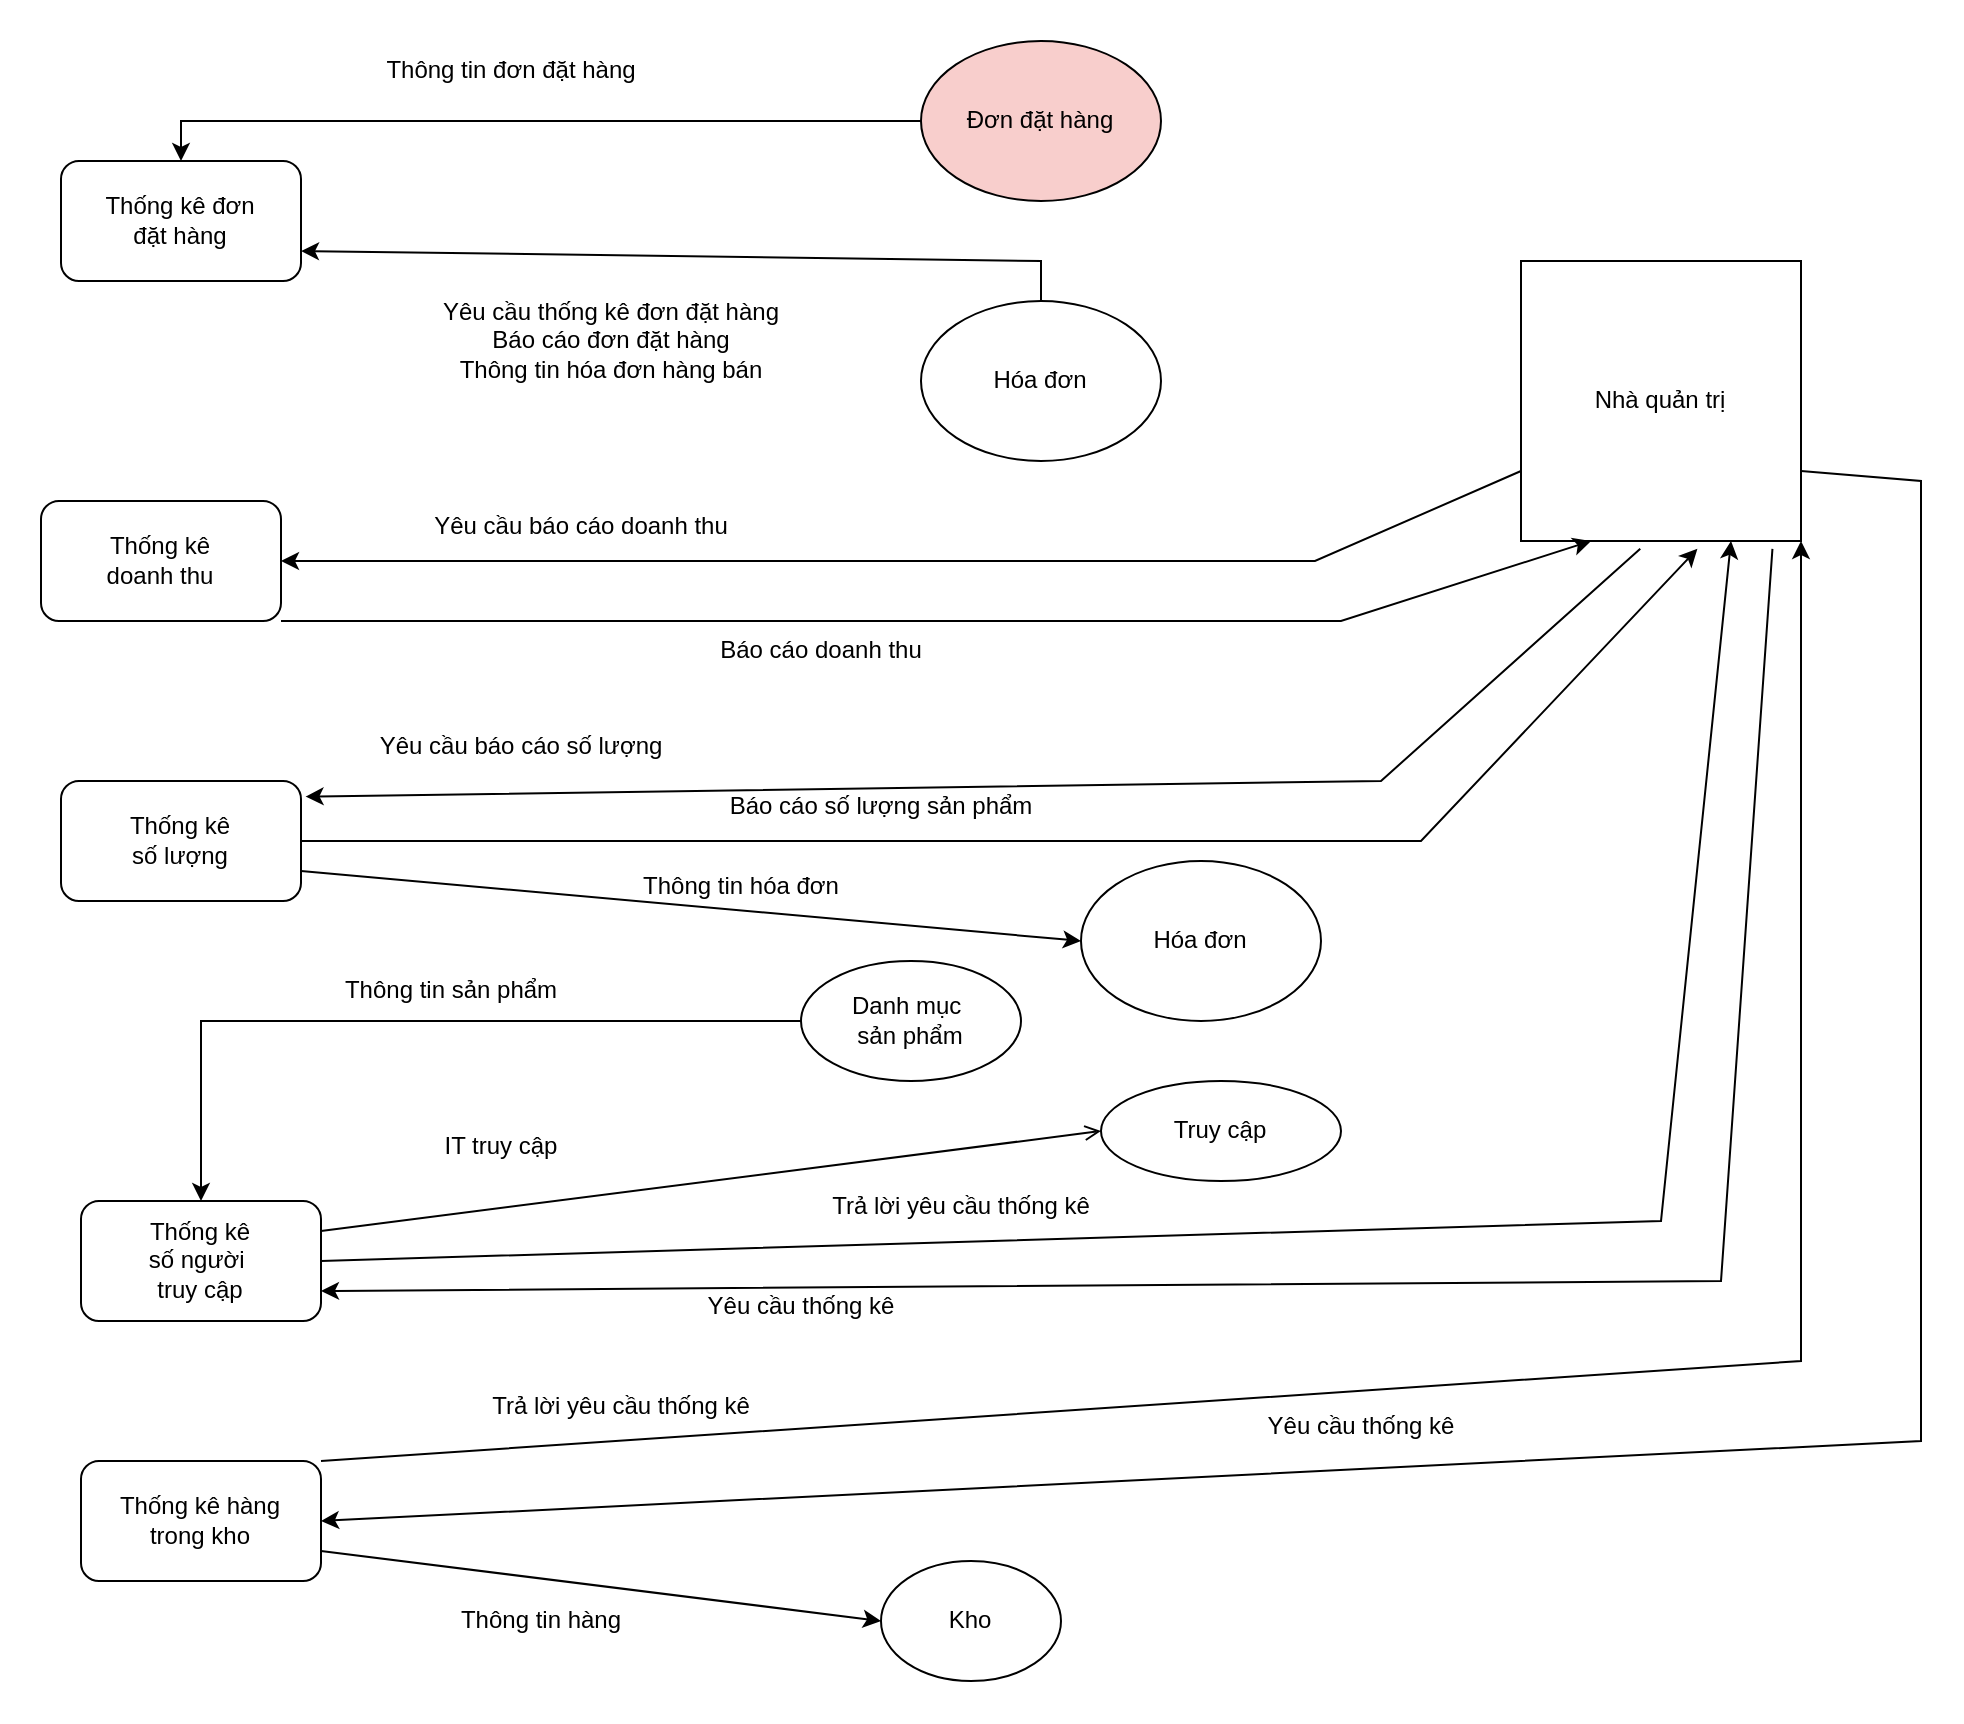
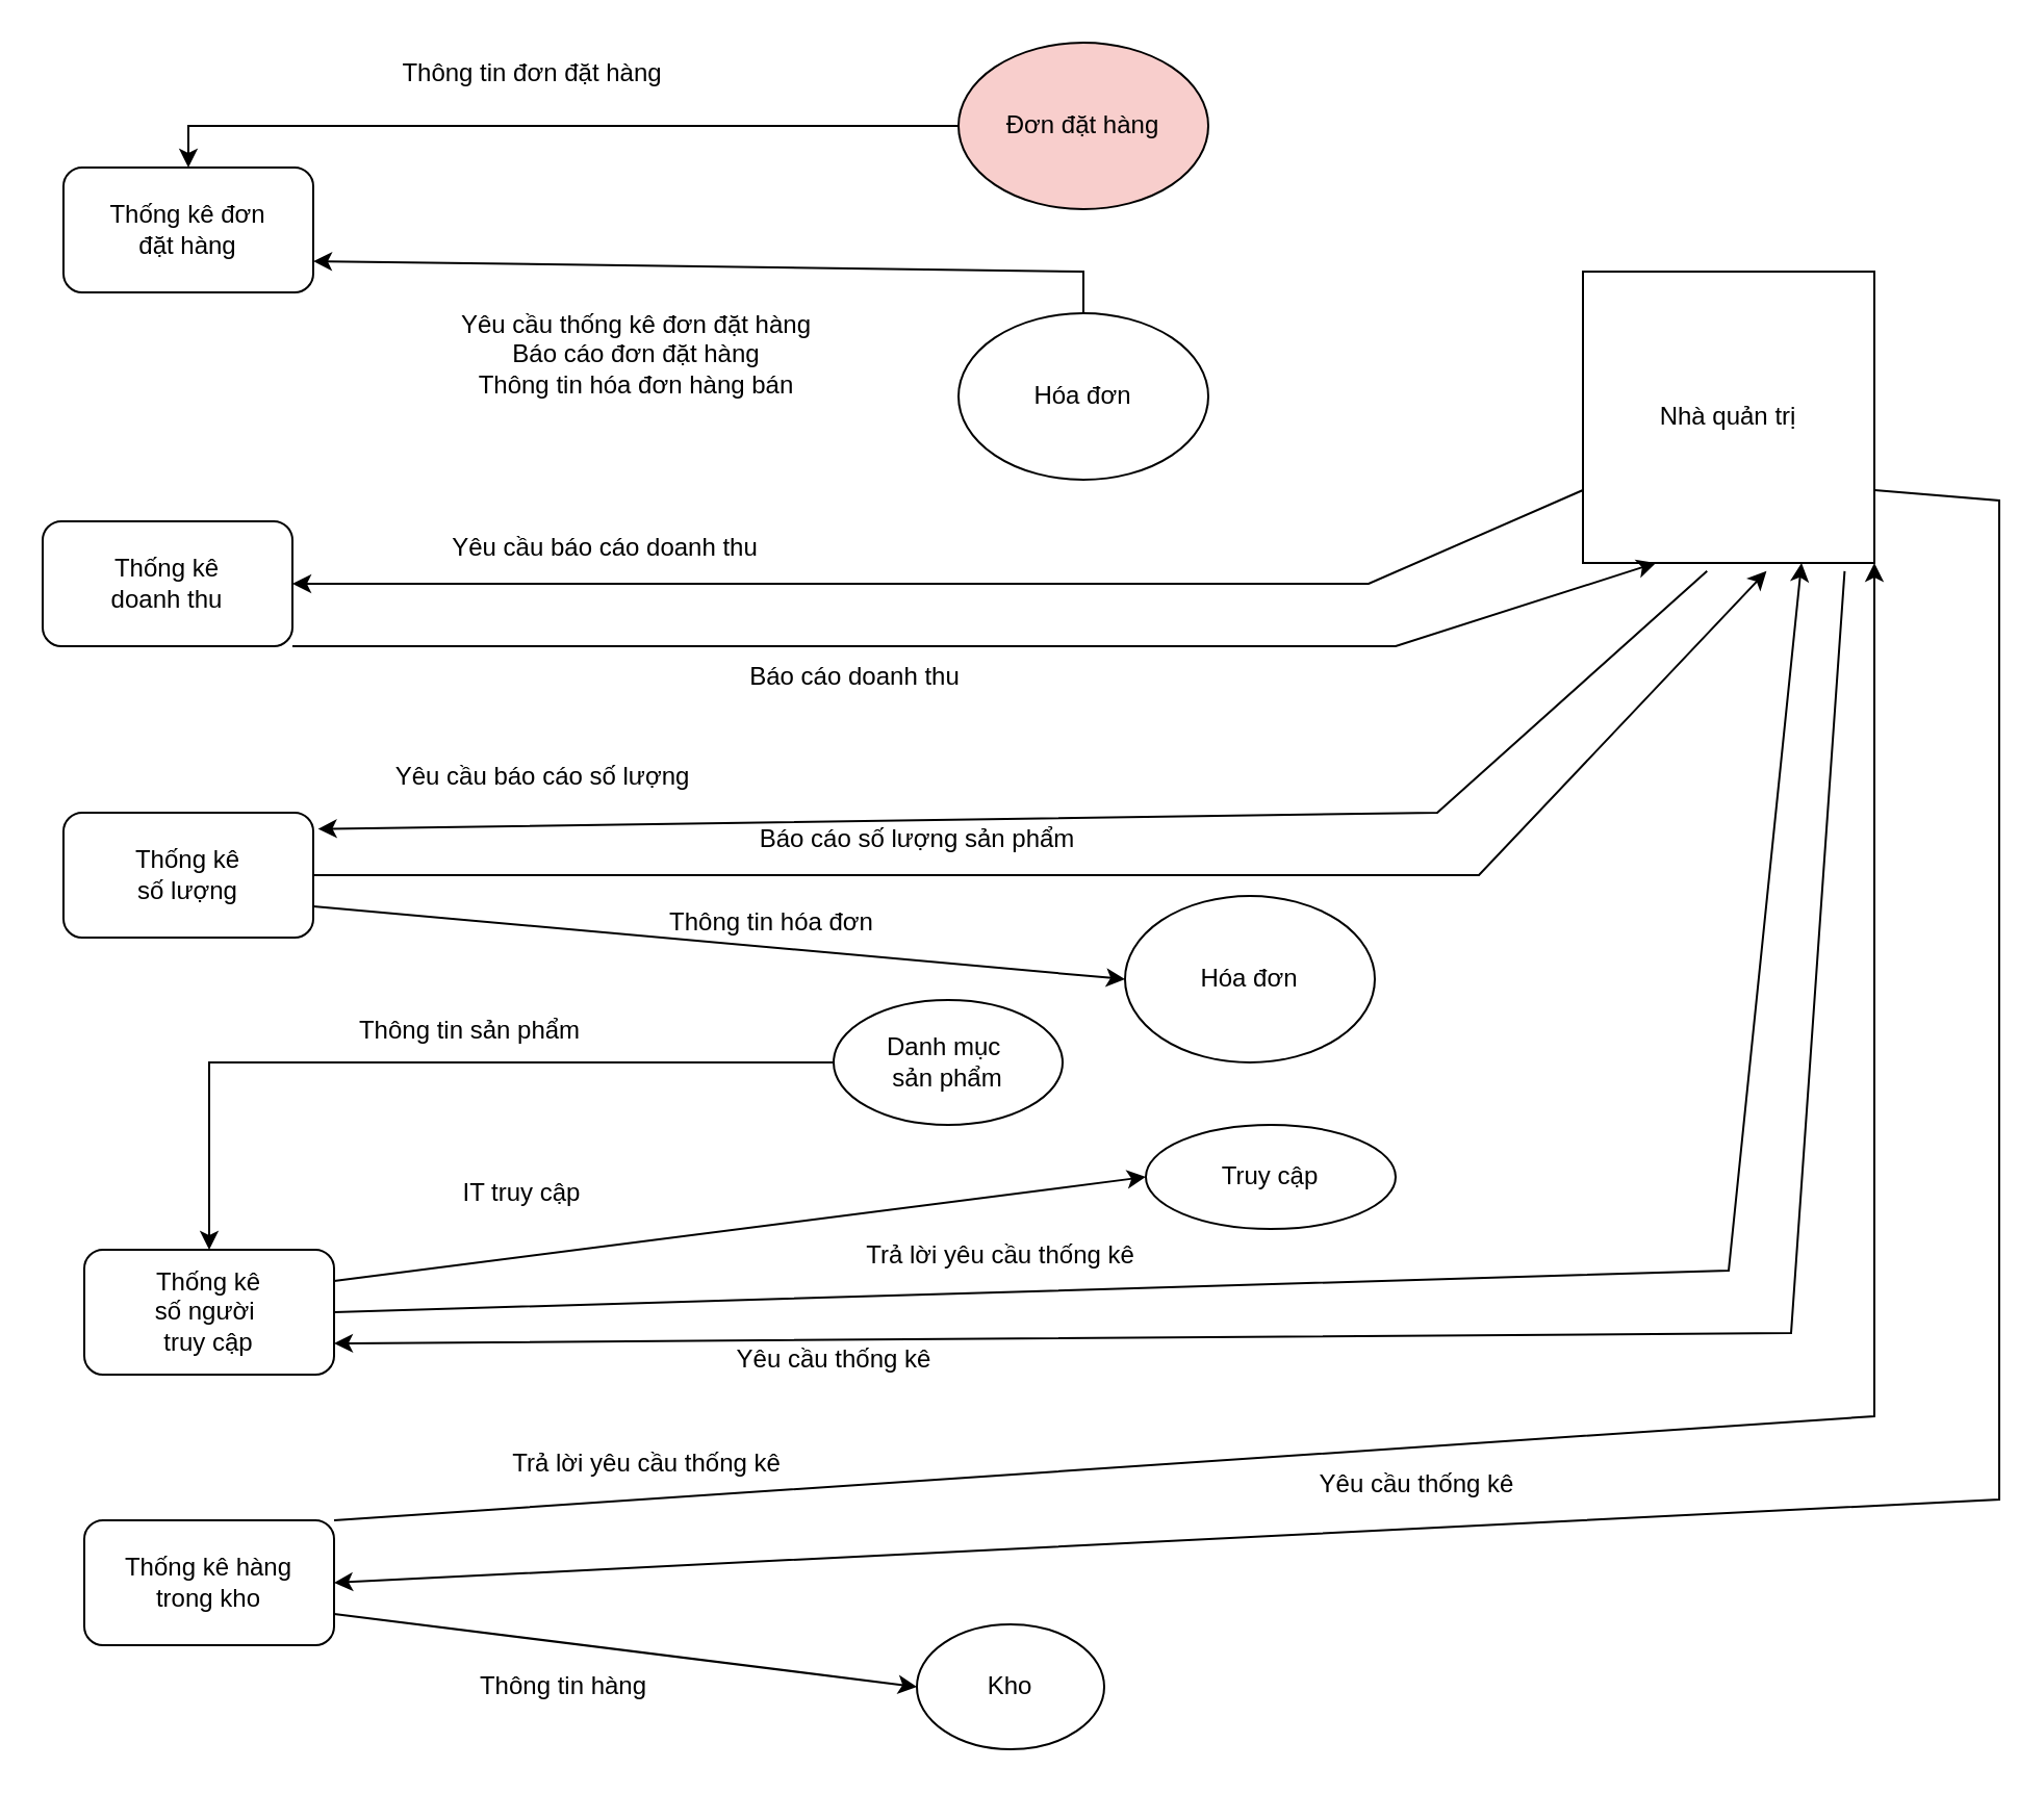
- <mxCell id="21" value="" style="endArrow=open;html=1;rounded=0;exitX=1;exitY=0.25;exitDx=0;exitDy=0;entryX=0;entryY=0.5;entryDx=0;entryDy=0;" edge="1" parent="1" source="5" target="15"><mxGeometry width="50" height="50" relative="1" as="geometry"><mxPoint x="250" y="560" as="sourcePoint" /><mxPoint x="300" y="510" as="targetPoint" /></mxGeometry></mxCell>
+ <mxCell id="21" value="" style="endArrow=classic;html=1;rounded=0;exitX=1;exitY=0.25;exitDx=0;exitDy=0;entryX=0;entryY=0.5;entryDx=0;entryDy=0;" edge="1" parent="1" source="5" target="15"><mxGeometry width="50" height="50" relative="1" as="geometry"><mxPoint x="250" y="560" as="sourcePoint" /><mxPoint x="300" y="510" as="targetPoint" /></mxGeometry></mxCell>
